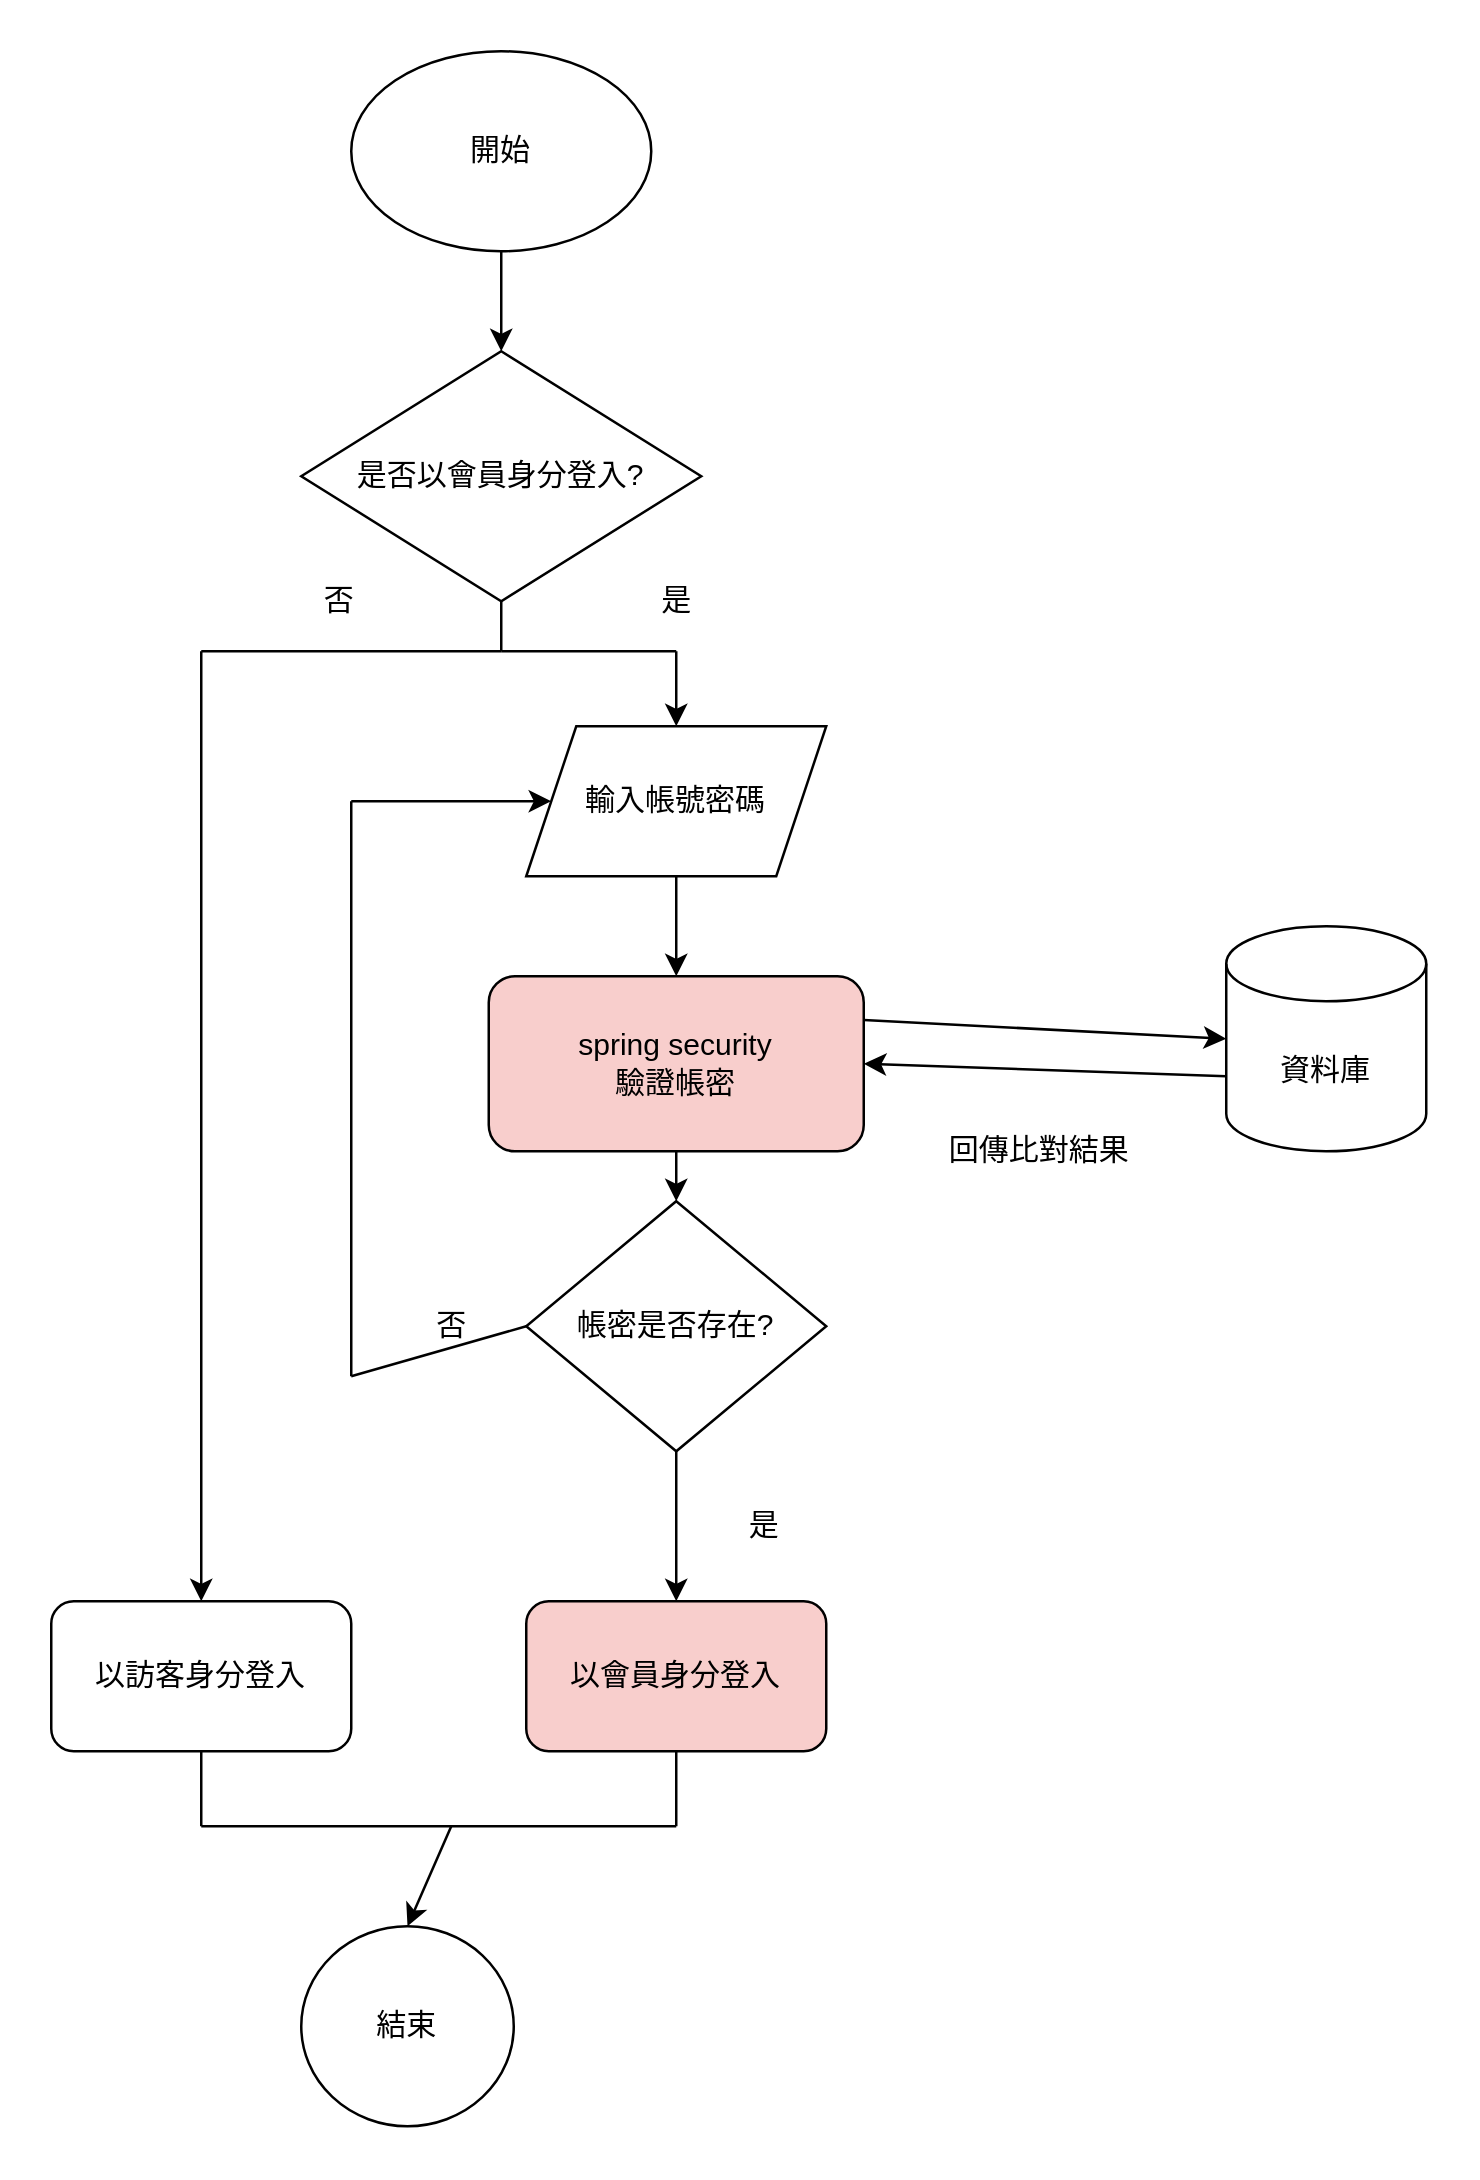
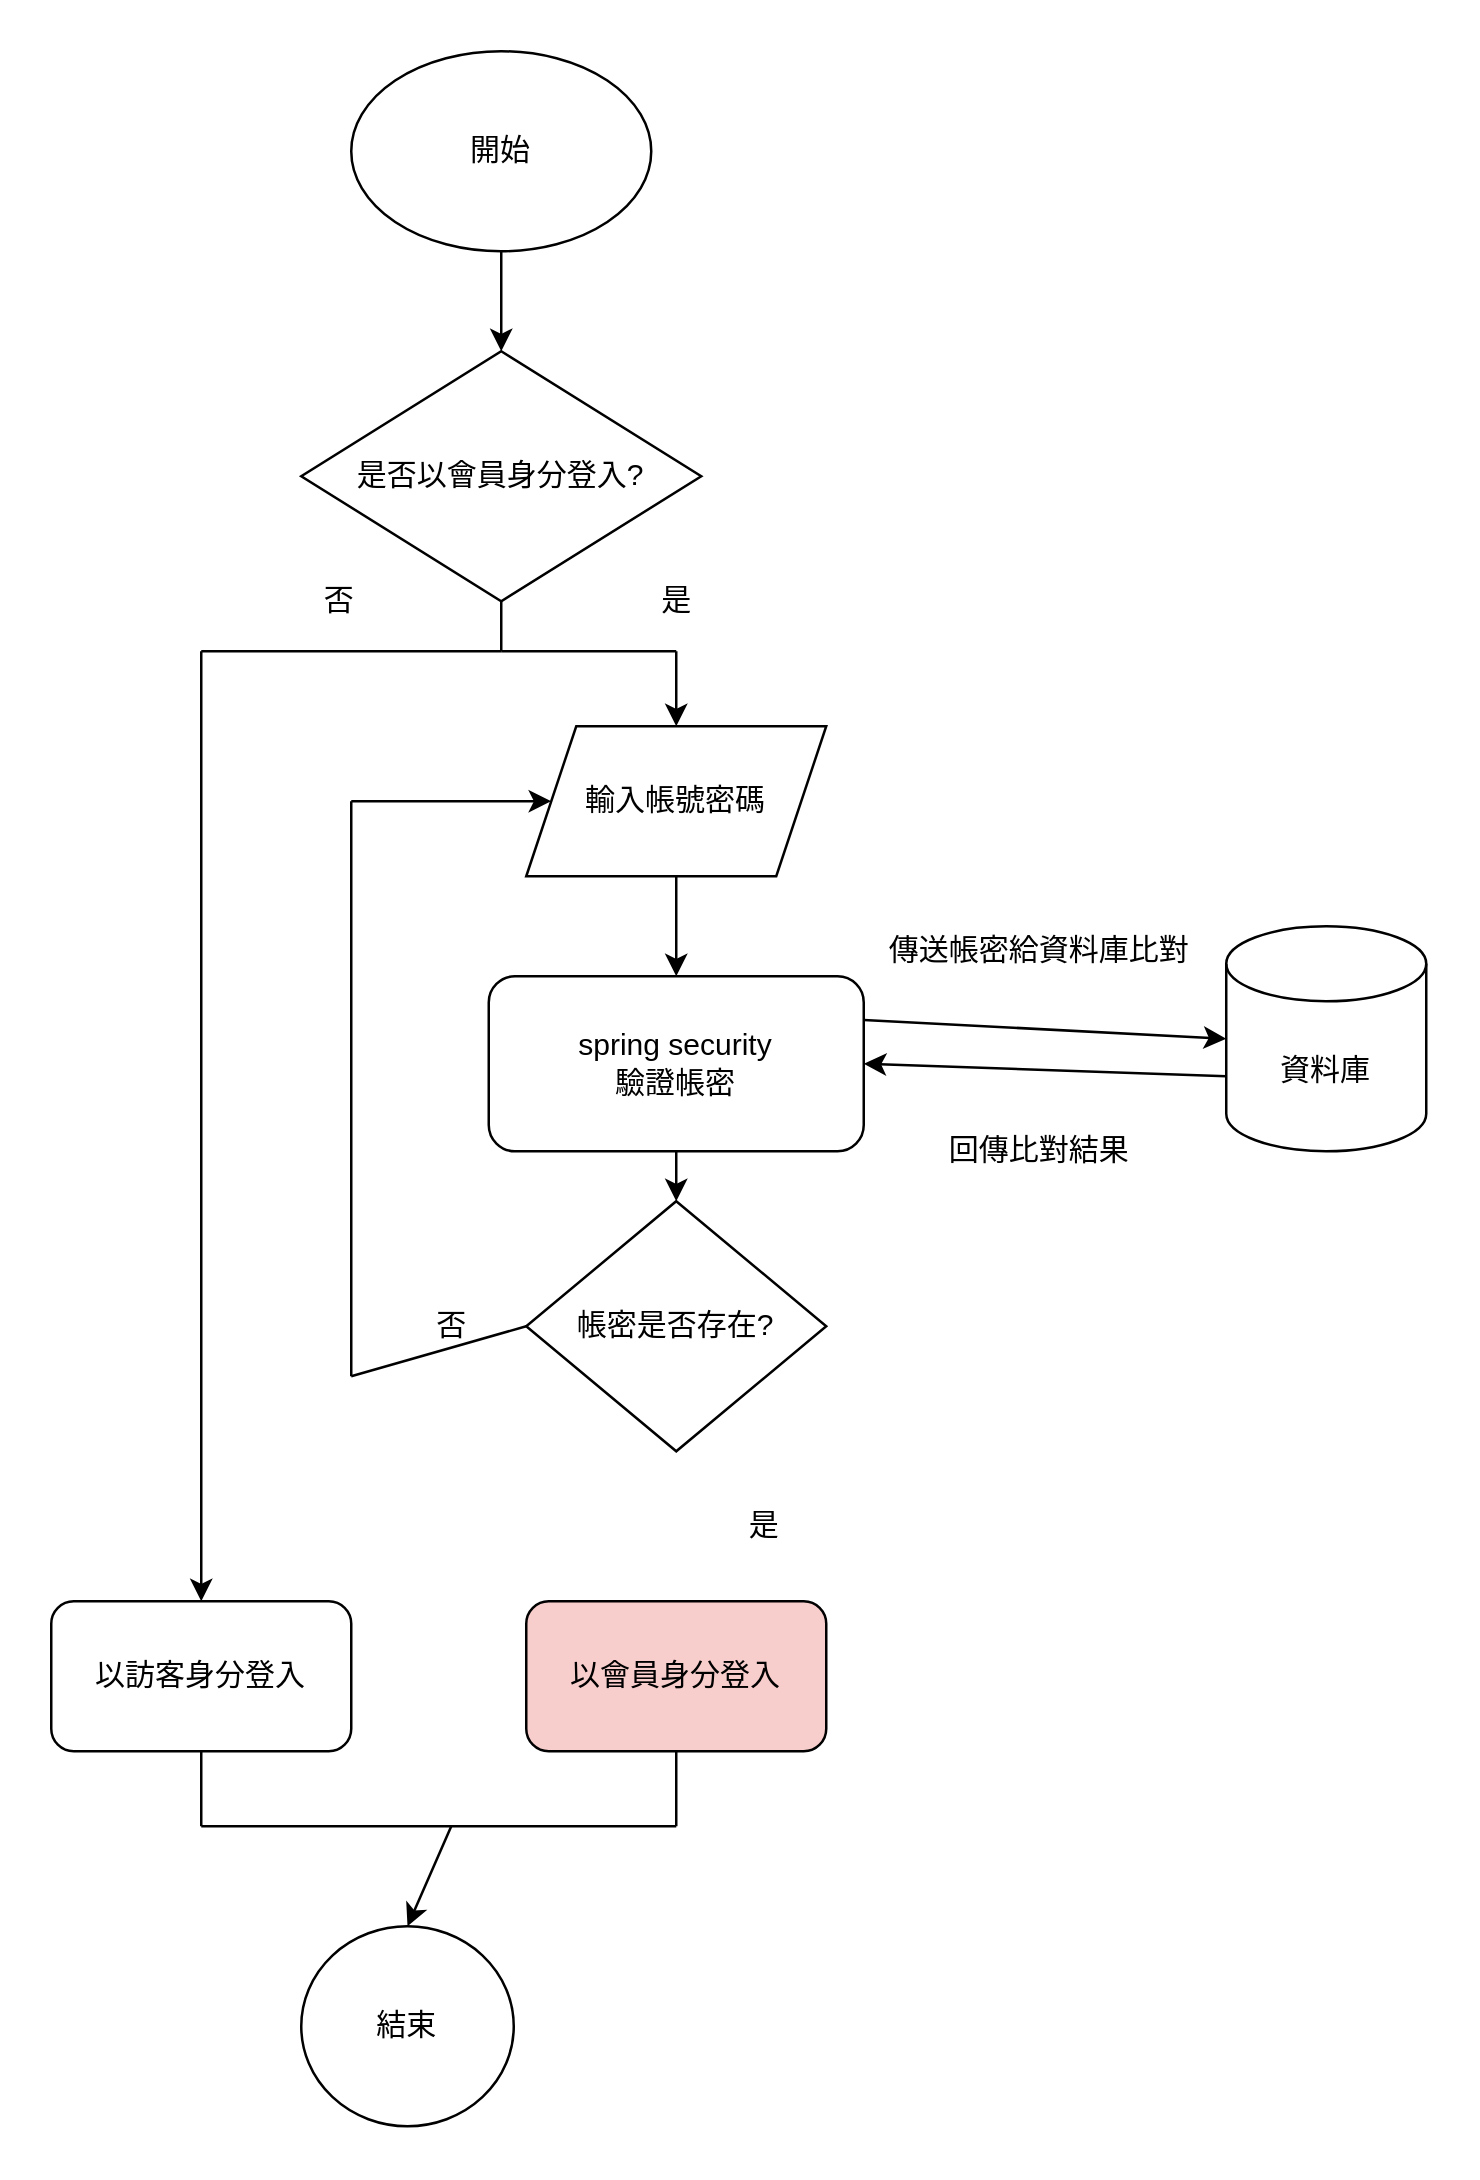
+ <mxCell id="10" value="傳送帳密給資料庫比對" style="text;html=1;align=center;verticalAlign=middle;resizable=0;points=[];autosize=1;strokeColor=none;fillColor=none;" vertex="1" parent="1"><mxGeometry x="345" y="370" width="140" height="20" as="geometry" /></mxCell>
- <mxCell id="6" value="spring security&lt;br&gt;驗證帳密" style="rounded=1;whiteSpace=wrap;html=1;fillColor=#f8cecc;" vertex="1" parent="1"><mxGeometry x="195" y="390" width="150" height="70" as="geometry" /></mxCell>
+ <mxCell id="6" value="spring security&lt;br&gt;驗證帳密" style="rounded=1;whiteSpace=wrap;html=1;" vertex="1" parent="1"><mxGeometry x="195" y="390" width="150" height="70" as="geometry" /></mxCell>
- <mxCell id="18" value="" style="endArrow=classic;html=1;rounded=0;exitX=0.5;exitY=1;exitDx=0;exitDy=0;entryX=0.5;entryY=0;entryDx=0;entryDy=0;" edge="1" parent="1" source="13" target="20"><mxGeometry width="50" height="50" relative="1" as="geometry"><mxPoint x="340" y="560" as="sourcePoint" /><mxPoint x="200" y="640" as="targetPoint" /></mxGeometry></mxCell>
